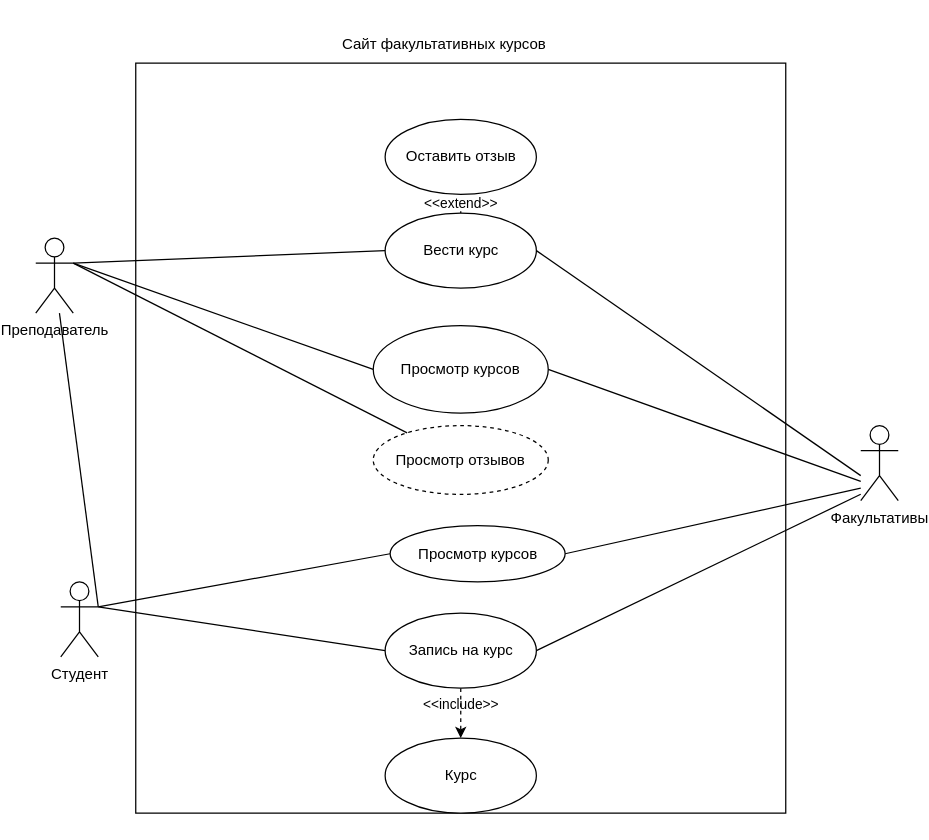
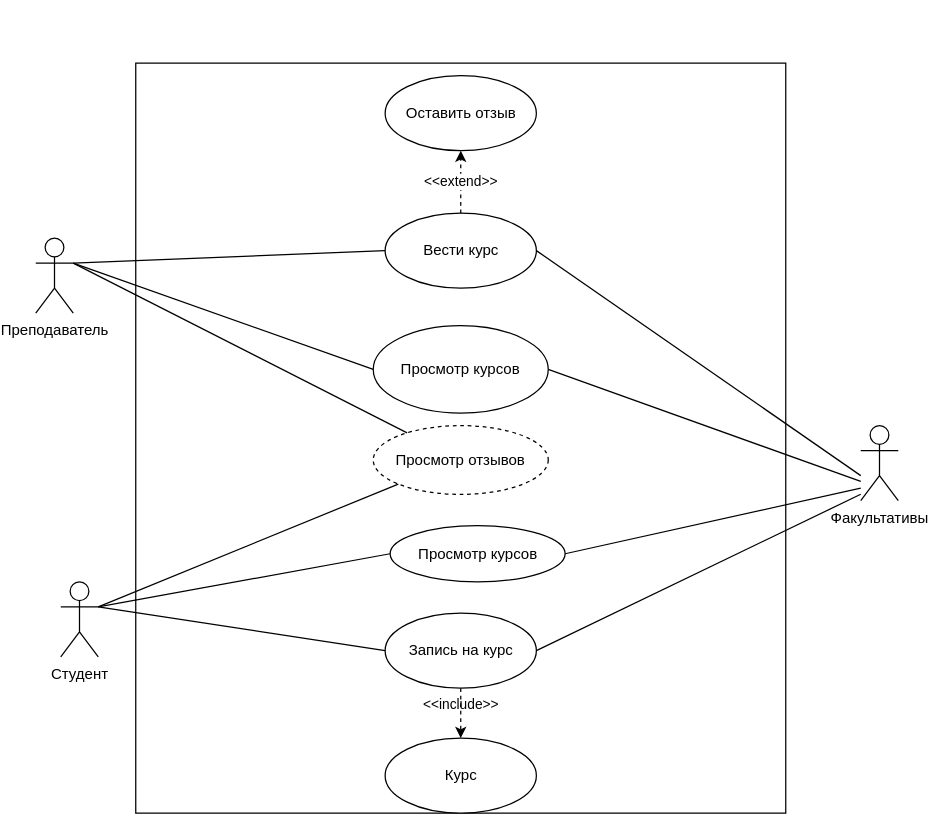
- <mxCell id="3" value="Сайт факультативных курсов" style="text;html=1;strokeColor=none;fillColor=none;align=center;verticalAlign=middle;whiteSpace=wrap;rounded=0;shadow=0;glass=0;sketch=0;strokeWidth=1;movable=1;resizable=1;rotatable=1;deletable=1;editable=1;connectable=1;locked=0;" parent="1" vertex="1"><mxGeometry x="250" y="20" width="193.5" height="30" as="geometry" /></mxCell>
- <mxCell id="16" value="Оставить отзыв" style="ellipse;whiteSpace=wrap;html=1;shadow=0;glass=0;sketch=0;strokeColor=default;strokeWidth=1;fillColor=default;gradientColor=none;" parent="1" vertex="1"><mxGeometry x="299.5" y="95" width="121" height="60" as="geometry" /></mxCell>
+ <mxCell id="16" value="Оставить отзыв" style="ellipse;whiteSpace=wrap;html=1;shadow=0;glass=0;sketch=0;strokeColor=default;strokeWidth=1;fillColor=default;gradientColor=none;" parent="1" vertex="1"><mxGeometry x="299.5" y="60" width="121" height="60" as="geometry" /></mxCell>
- <mxCell id="20" value="" style="endArrow=none;html=1;strokeWidth=1;curved=1;exitX=1;exitY=0.333;exitDx=0;exitDy=0;exitPerimeter=0;" parent="1" source="6" target="5" edge="1"><mxGeometry width="50" height="50" relative="1" as="geometry"><mxPoint x="80" y="495" as="sourcePoint" /><mxPoint x="120" y="495" as="targetPoint" /></mxGeometry></mxCell>
+ <mxCell id="20" value="" style="endArrow=none;html=1;strokeWidth=1;curved=1;exitX=1;exitY=0.333;exitDx=0;exitDy=0;exitPerimeter=0;entryX=0;entryY=1;entryDx=0;entryDy=0;" parent="1" source="6" target="18" edge="1"><mxGeometry width="50" height="50" relative="1" as="geometry"><mxPoint x="80" y="495" as="sourcePoint" /><mxPoint x="120" y="495" as="targetPoint" /></mxGeometry></mxCell>
